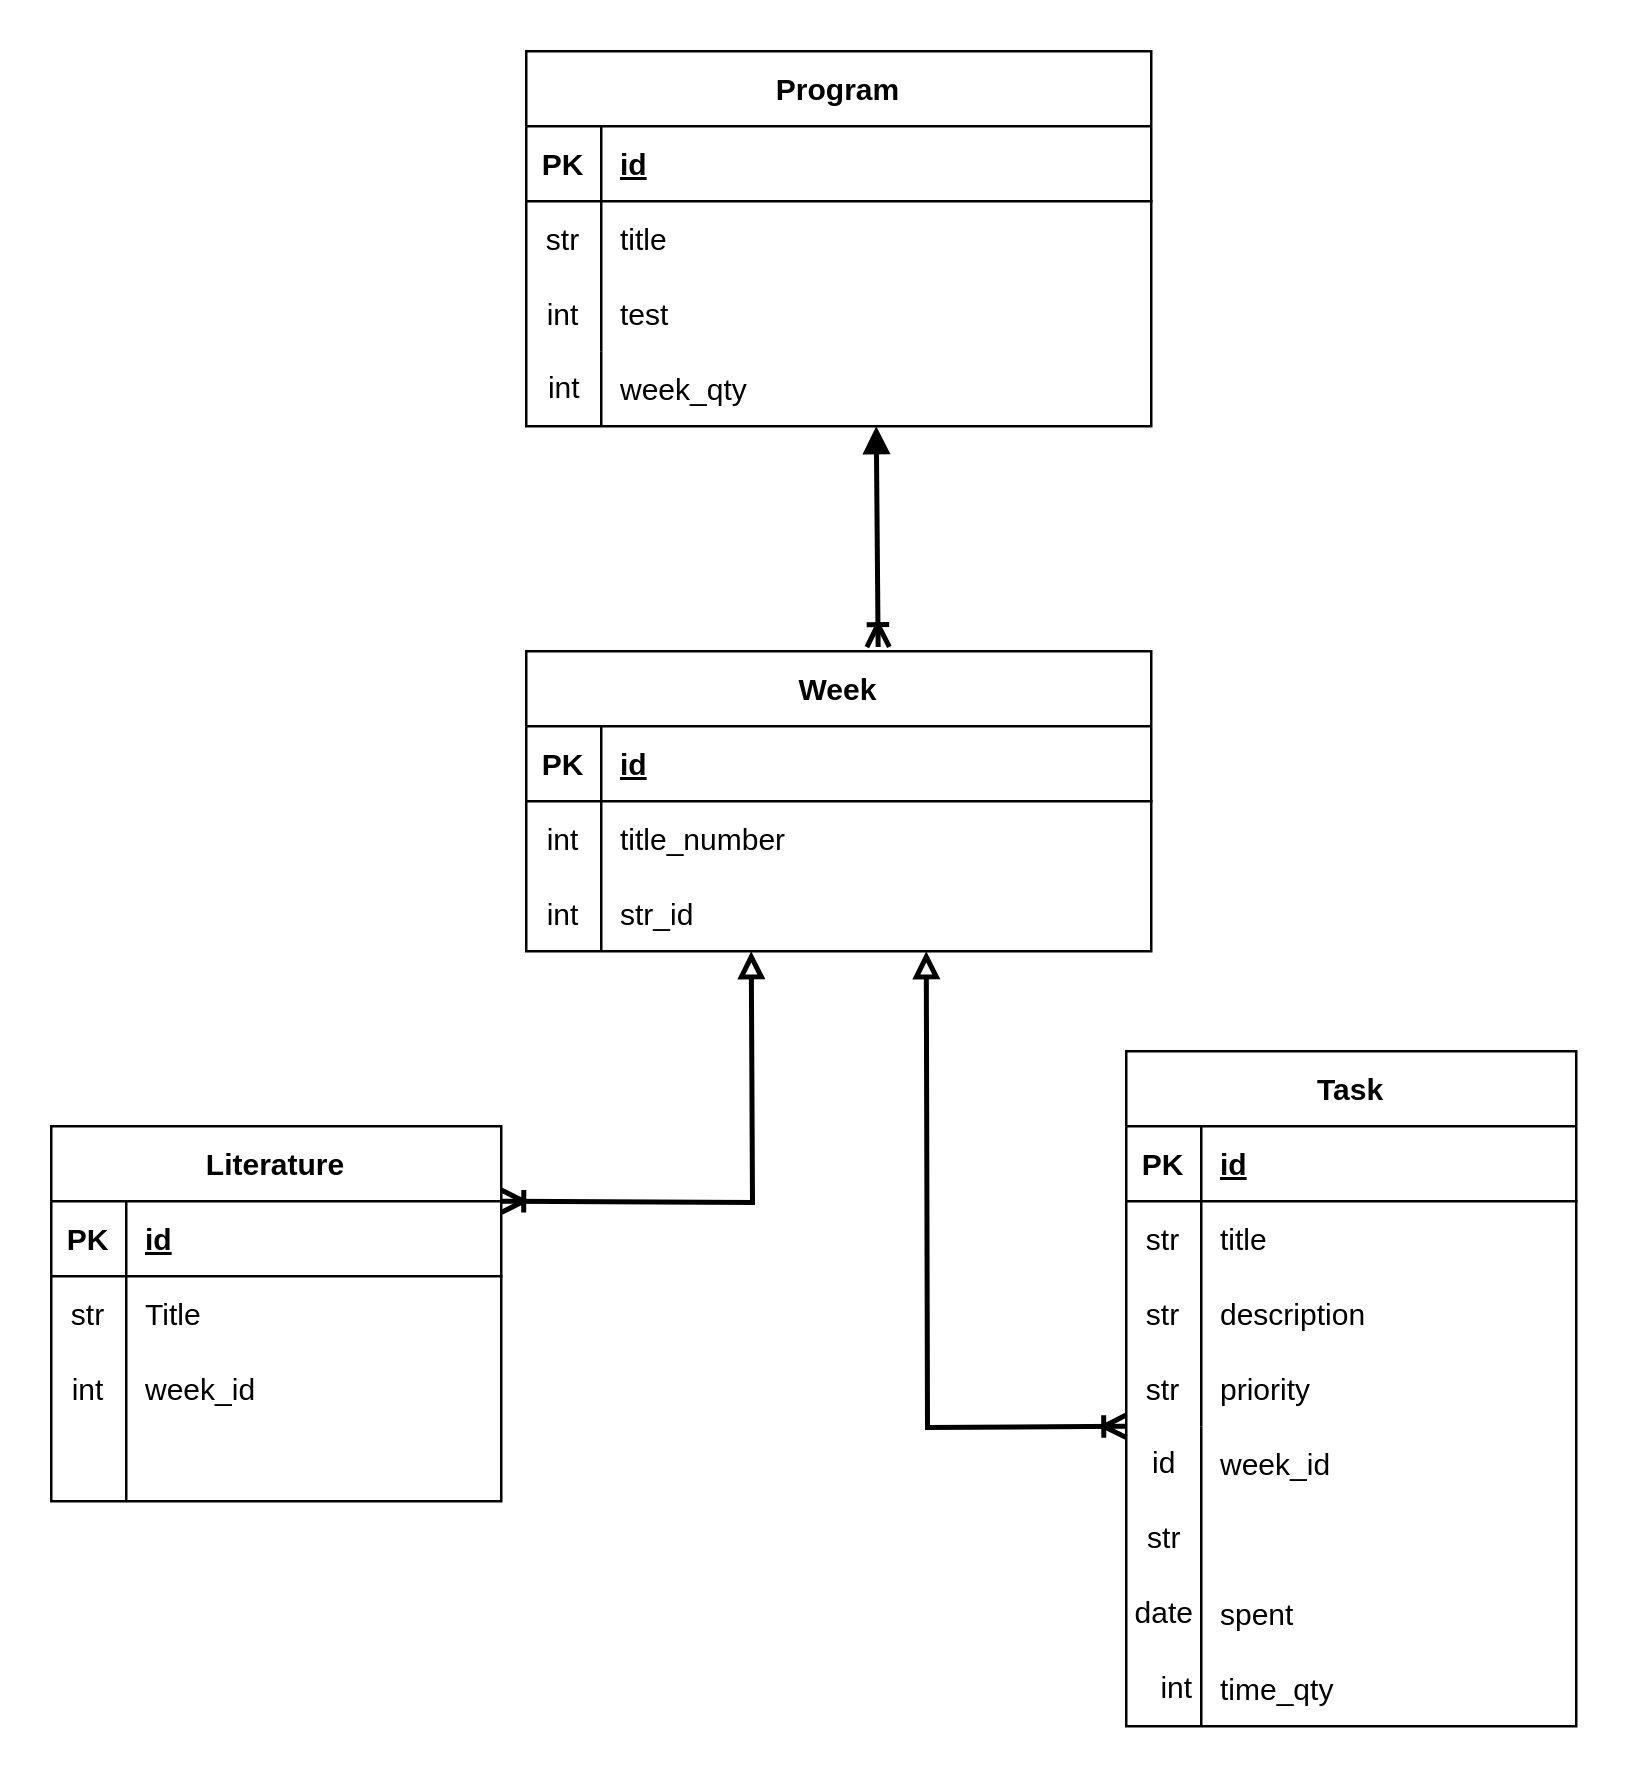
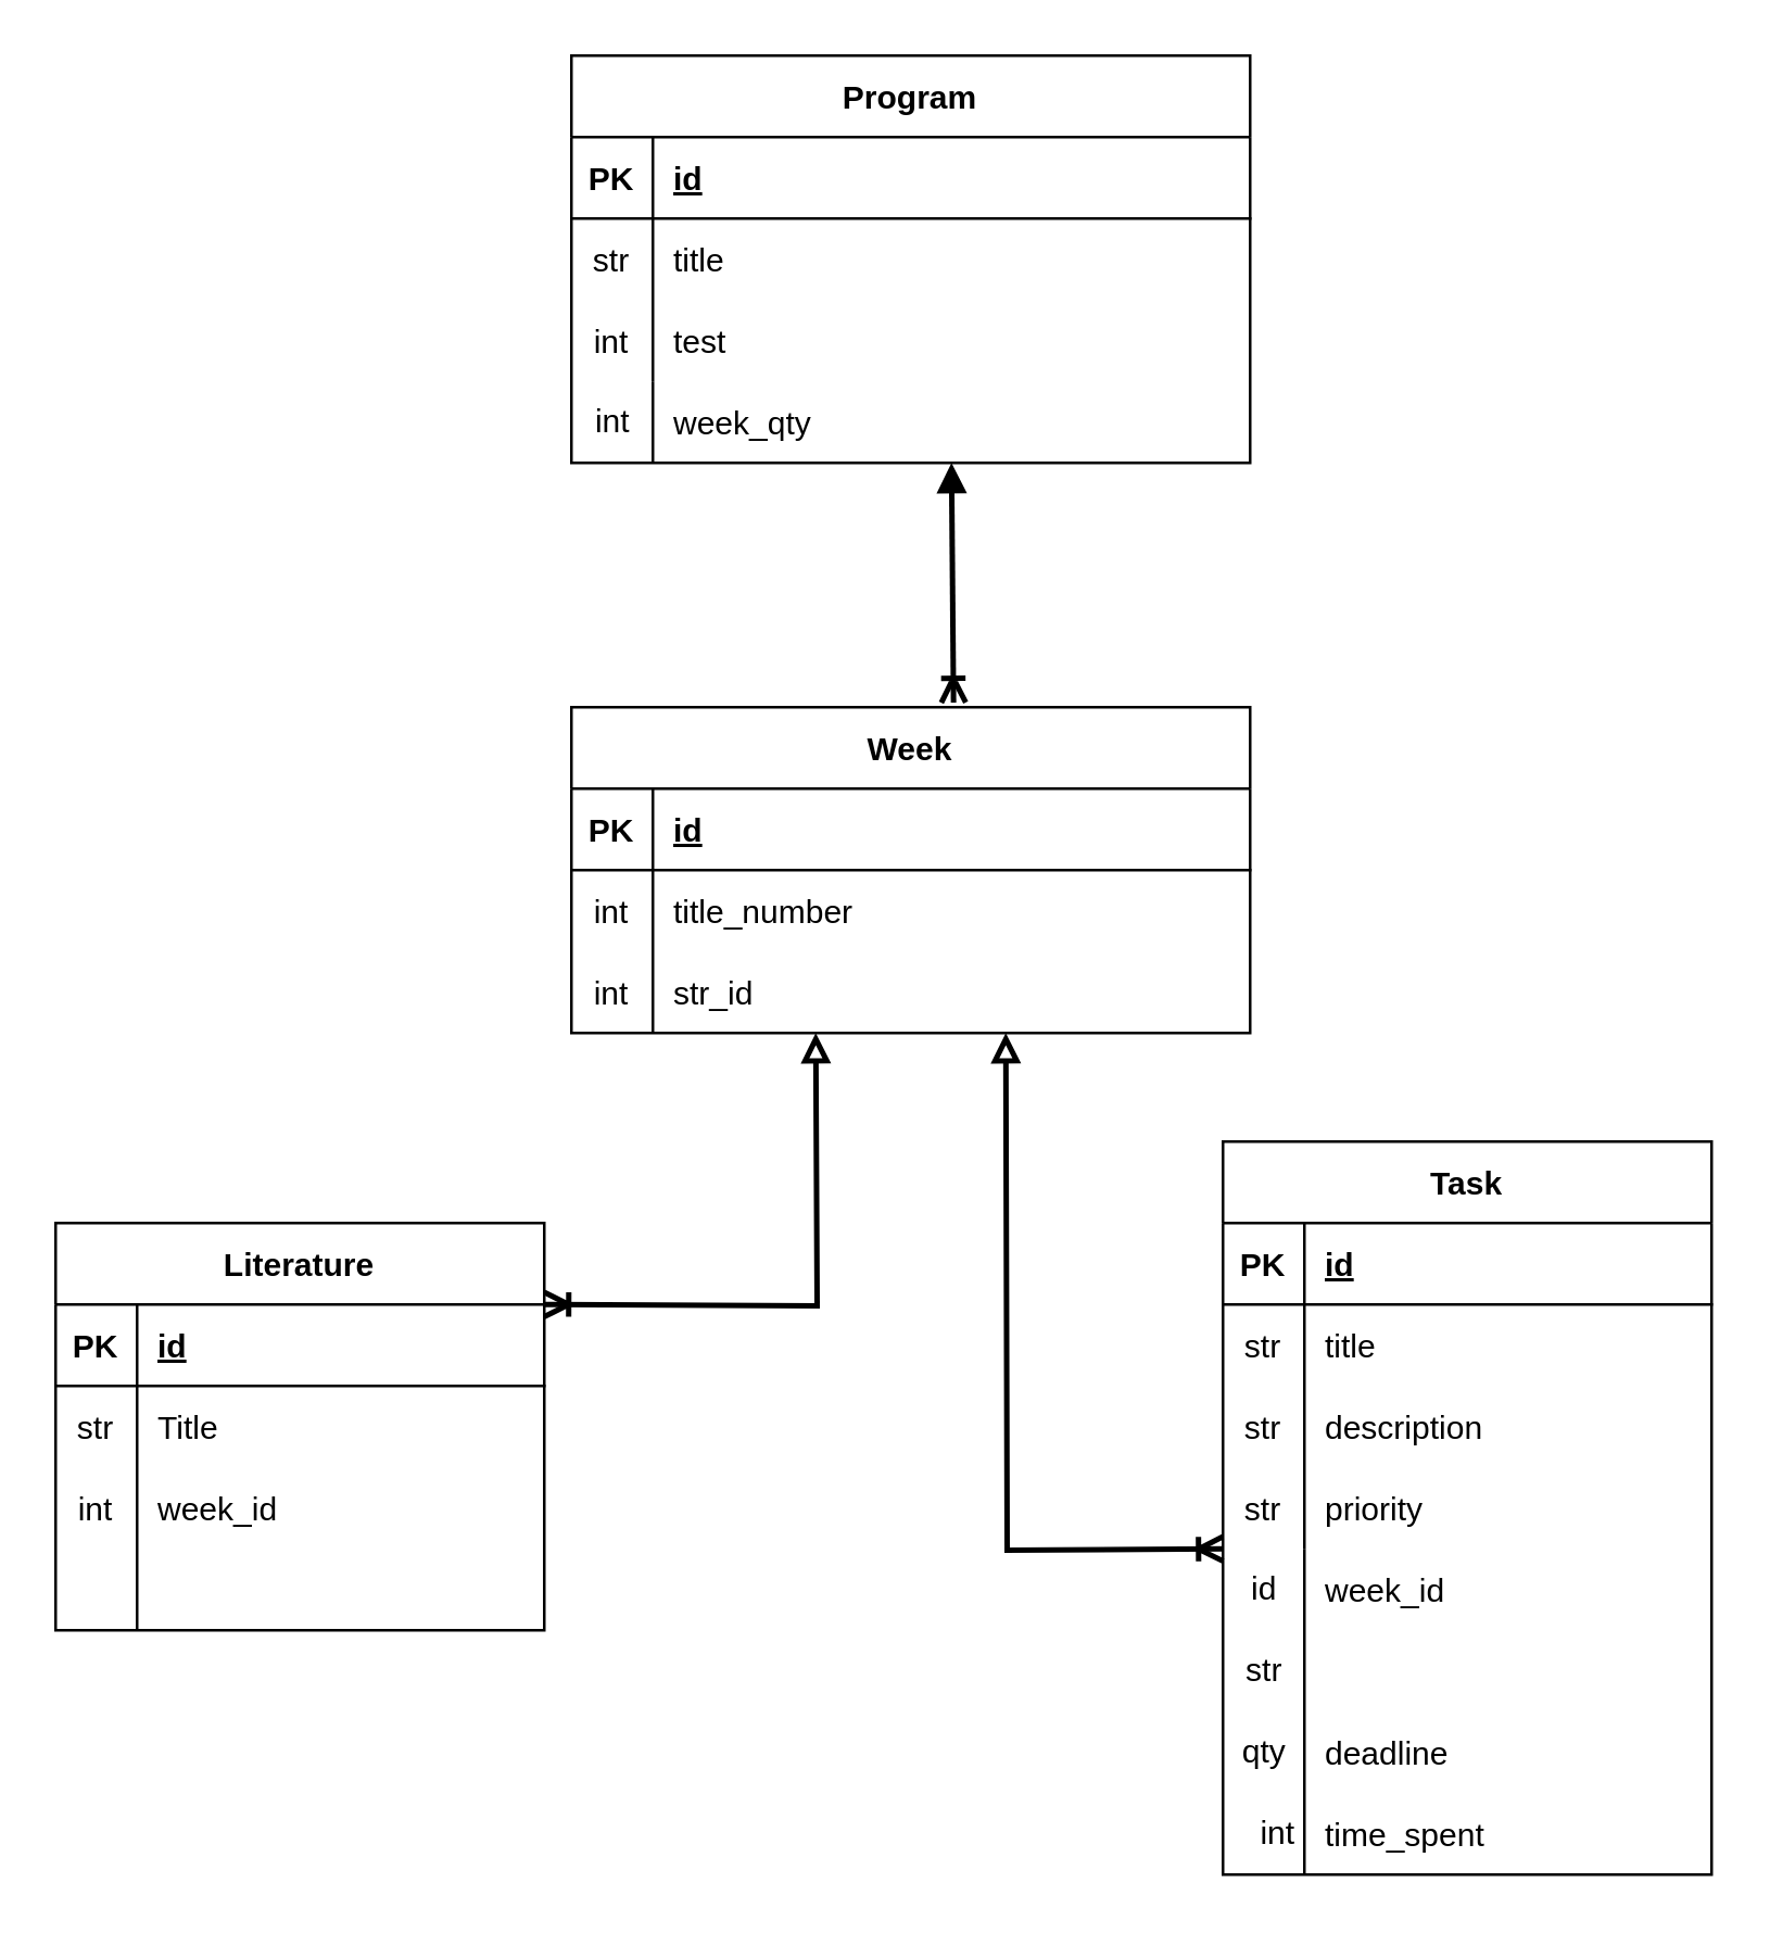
- <mxCell id="57" value="date" style="text;html=1;align=center;verticalAlign=middle;resizable=0;points=[];autosize=1;strokeColor=none;fillColor=none;" vertex="1" parent="1"><mxGeometry x="445" y="635" width="40" height="20" as="geometry" /></mxCell>
+ <mxCell id="57" value="qty" style="text;html=1;align=center;verticalAlign=middle;resizable=0;points=[];autosize=1;strokeColor=none;fillColor=none;" vertex="1" parent="1"><mxGeometry x="445" y="635" width="40" height="20" as="geometry" /></mxCell>
- <mxCell id="53" value="spent" style="shape=partialRectangle;connectable=0;fillColor=none;top=0;left=0;bottom=0;right=0;align=left;spacingLeft=6;overflow=hidden;" vertex="1" parent="1"><mxGeometry x="480" y="630" width="150" height="30" as="geometry"><mxRectangle width="150" height="30" as="alternateBounds" /></mxGeometry></mxCell>
+ <mxCell id="53" value="deadline" style="shape=partialRectangle;connectable=0;fillColor=none;top=0;left=0;bottom=0;right=0;align=left;spacingLeft=6;overflow=hidden;" vertex="1" parent="1"><mxGeometry x="480" y="630" width="150" height="30" as="geometry"><mxRectangle width="150" height="30" as="alternateBounds" /></mxGeometry></mxCell>
- <mxCell id="54" value="time_qty" style="shape=partialRectangle;connectable=0;fillColor=none;top=0;left=0;bottom=0;right=0;align=left;spacingLeft=6;overflow=hidden;" vertex="1" parent="1"><mxGeometry x="480" y="660" width="150" height="30" as="geometry"><mxRectangle width="150" height="30" as="alternateBounds" /></mxGeometry></mxCell>
+ <mxCell id="54" value="time_spent" style="shape=partialRectangle;connectable=0;fillColor=none;top=0;left=0;bottom=0;right=0;align=left;spacingLeft=6;overflow=hidden;" vertex="1" parent="1"><mxGeometry x="480" y="660" width="150" height="30" as="geometry"><mxRectangle width="150" height="30" as="alternateBounds" /></mxGeometry></mxCell>
